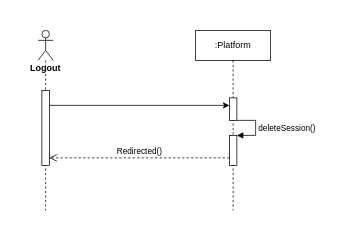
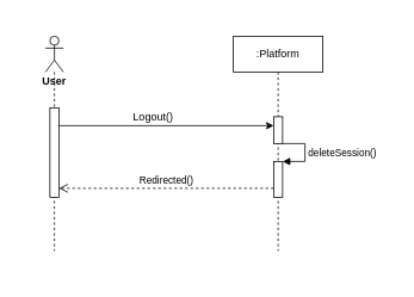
- <mxCell id="3" value="&lt;b&gt;Logout&lt;/b&gt;" style="shape=umlLifeline;participant=umlActor;perimeter=lifelinePerimeter;whiteSpace=wrap;html=1;container=1;collapsible=0;recursiveResize=0;verticalAlign=top;spacingTop=36;outlineConnect=0;" vertex="1" parent="1"><mxGeometry x="50" y="40" width="20" height="240" as="geometry" /></mxCell>
+ <mxCell id="3" value="&lt;b&gt;User&lt;/b&gt;" style="shape=umlLifeline;participant=umlActor;perimeter=lifelinePerimeter;whiteSpace=wrap;html=1;container=1;collapsible=0;recursiveResize=0;verticalAlign=top;spacingTop=36;outlineConnect=0;" vertex="1" parent="1"><mxGeometry x="50" y="40" width="20" height="240" as="geometry" /></mxCell>
+ <mxCell id="10" value="Logout()" style="text;html=1;align=center;verticalAlign=middle;resizable=0;points=[];autosize=1;" vertex="1" parent="1"><mxGeometry x="140" y="120" width="60" height="20" as="geometry" /></mxCell>
